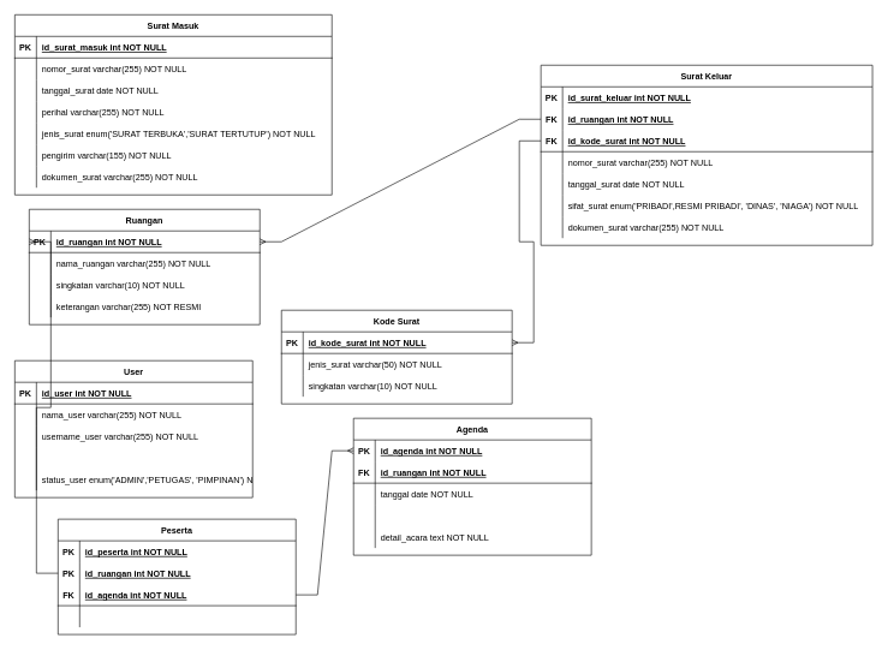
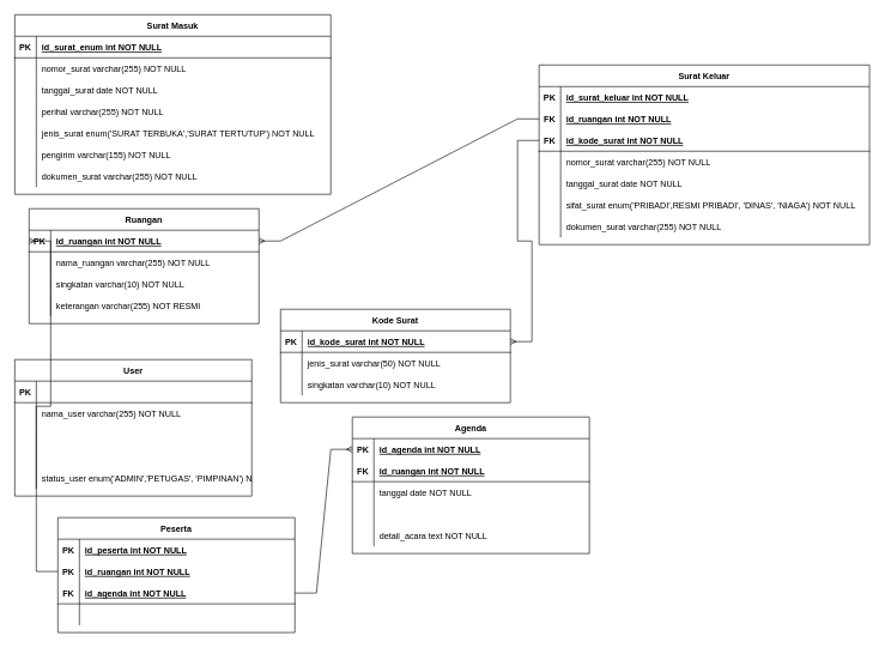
- <mxCell id="27" value="id_surat_masuk int NOT NULL " style="shape=partialRectangle;overflow=hidden;connectable=0;fillColor=none;top=0;left=0;bottom=0;right=0;align=left;spacingLeft=6;fontStyle=5;" parent="25" vertex="1"><mxGeometry x="30" width="410" height="30" as="geometry"><mxRectangle width="410" height="30" as="alternateBounds" /></mxGeometry></mxCell>
+ <mxCell id="27" value="id_surat_enum int NOT NULL " style="shape=partialRectangle;overflow=hidden;connectable=0;fillColor=none;top=0;left=0;bottom=0;right=0;align=left;spacingLeft=6;fontStyle=5;" parent="25" vertex="1"><mxGeometry x="30" width="410" height="30" as="geometry"><mxRectangle width="410" height="30" as="alternateBounds" /></mxGeometry></mxCell>
- <mxCell id="72" value="id_user int NOT NULL " style="shape=partialRectangle;overflow=hidden;connectable=0;fillColor=none;top=0;left=0;bottom=0;right=0;align=left;spacingLeft=6;fontStyle=5;" parent="70" vertex="1"><mxGeometry x="30" width="300" height="30" as="geometry"><mxRectangle width="300" height="30" as="alternateBounds" /></mxGeometry></mxCell>
- <mxCell id="78" value="username_user varchar(255) NOT NULL" style="shape=partialRectangle;overflow=hidden;connectable=0;fillColor=none;top=0;left=0;bottom=0;right=0;align=left;spacingLeft=6;" parent="76" vertex="1"><mxGeometry x="30" width="300" height="30" as="geometry"><mxRectangle width="300" height="30" as="alternateBounds" /></mxGeometry></mxCell>
